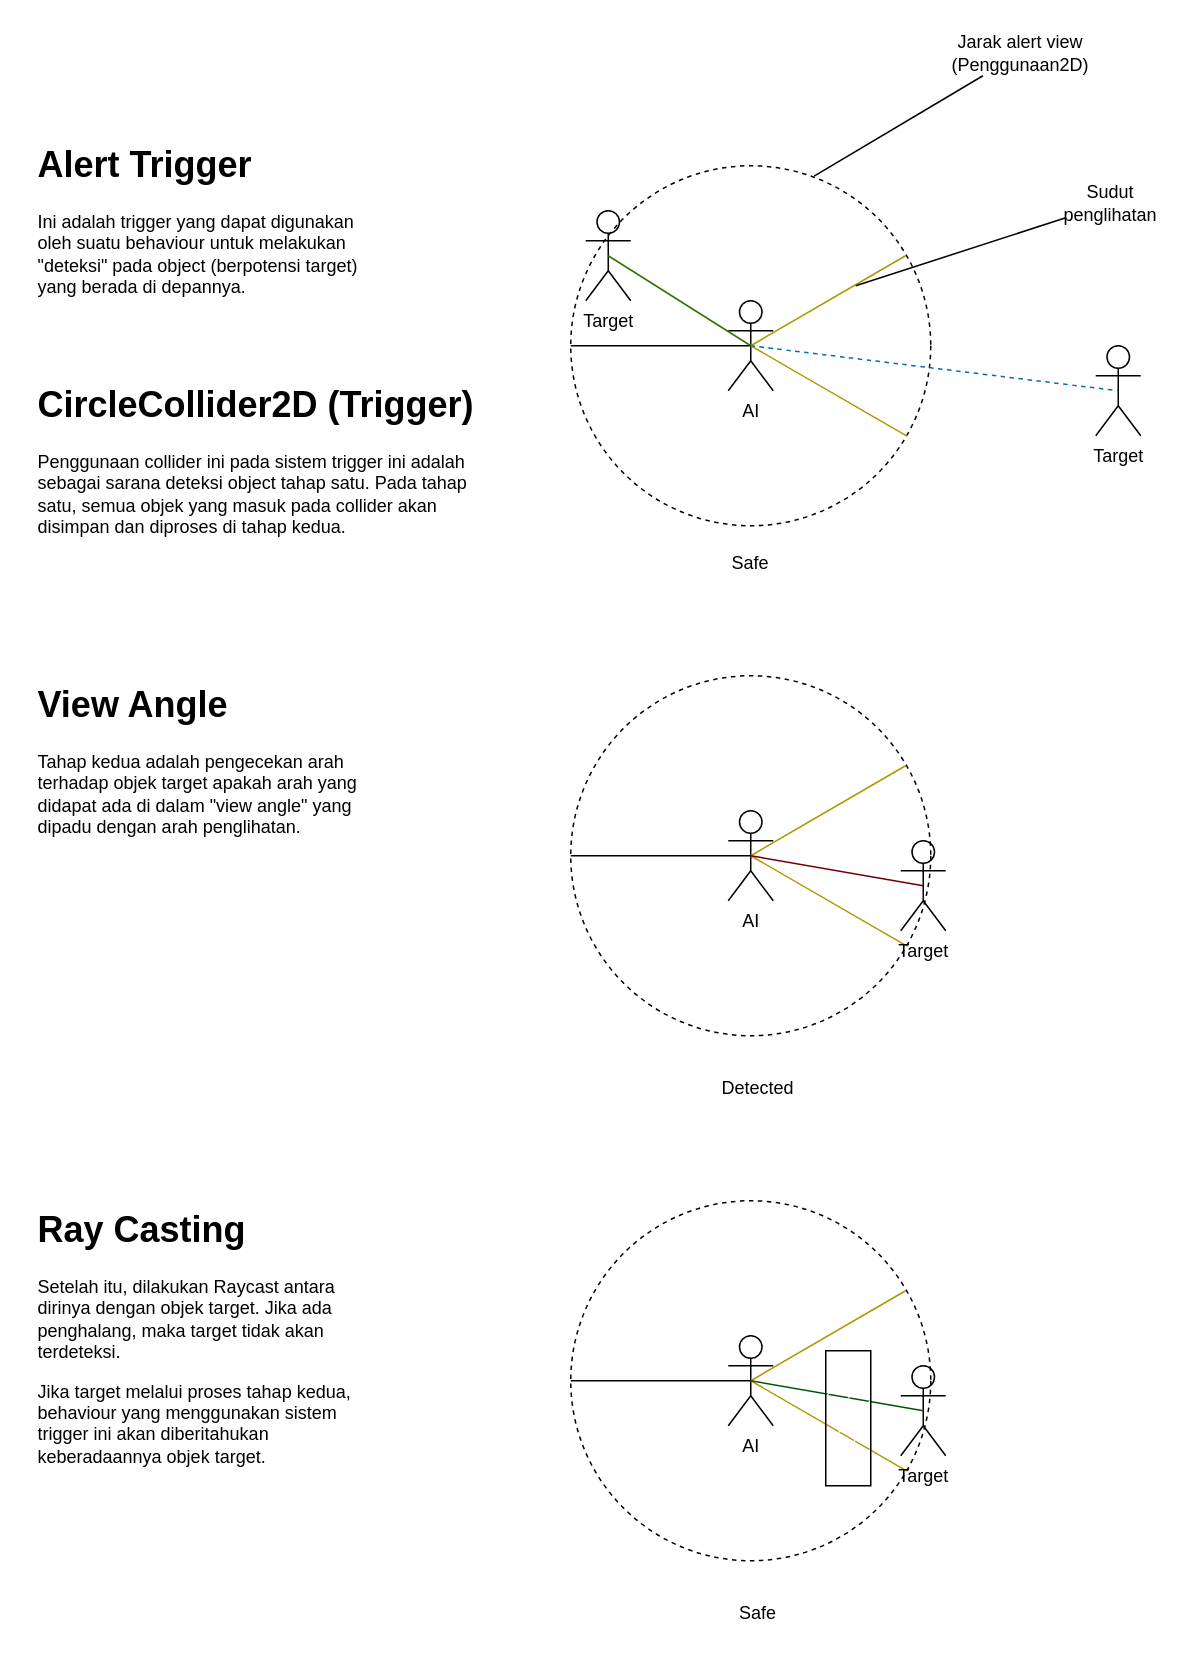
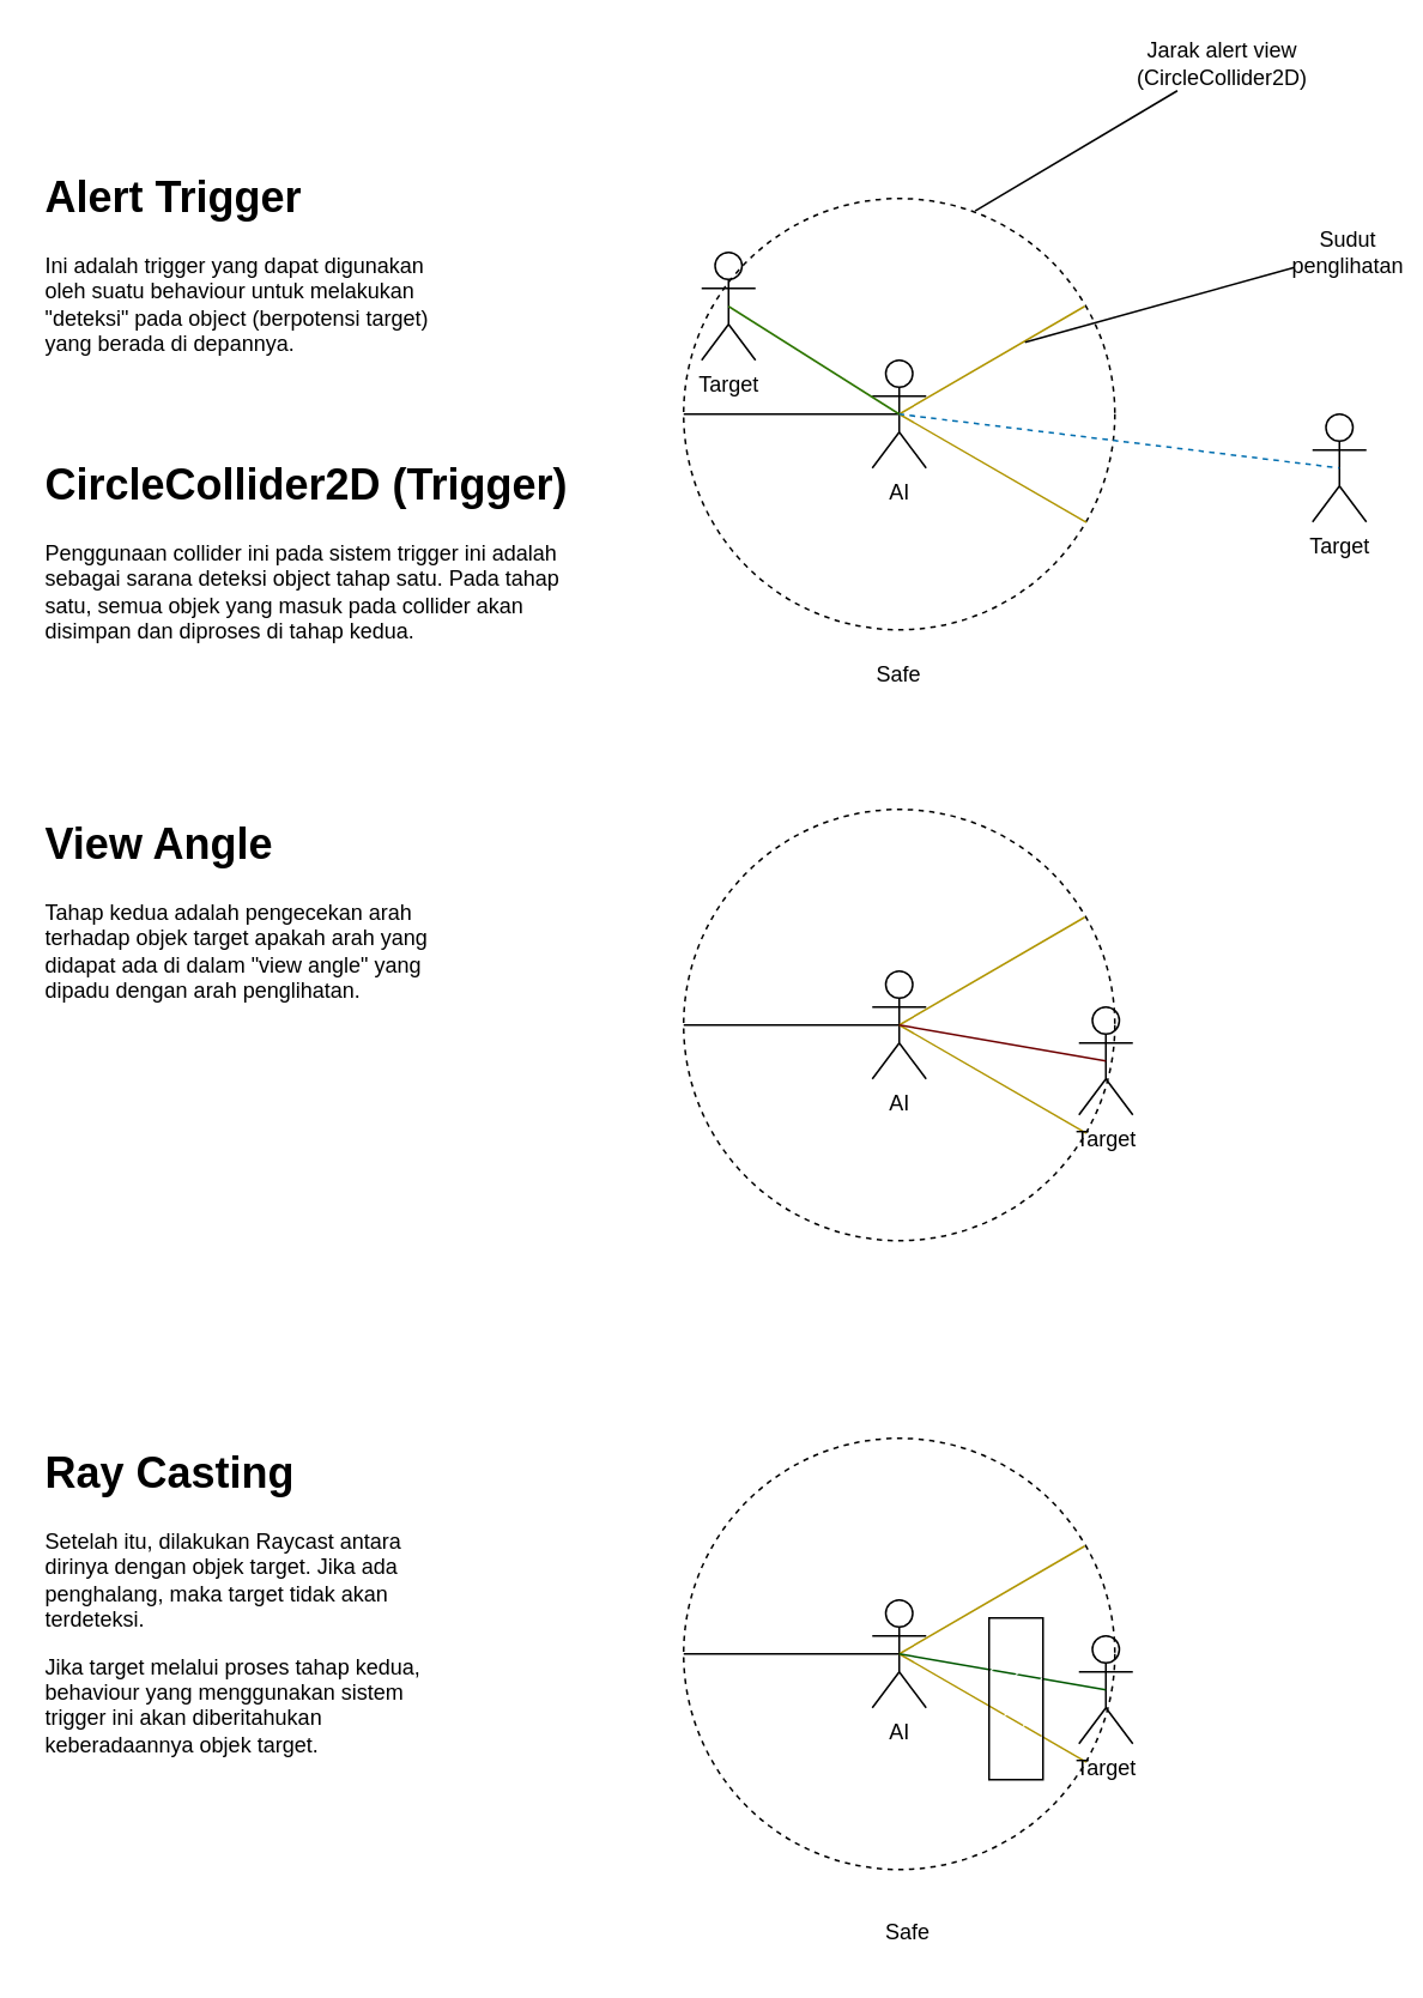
- <mxCell id="10" value="Jarak alert view&lt;br&gt;(Penggunaan2D)" style="text;html=1;strokeColor=none;fillColor=none;align=center;verticalAlign=middle;whiteSpace=wrap;rounded=0;" parent="1" vertex="1"><mxGeometry x="630" y="20" width="100" height="30" as="geometry" /></mxCell>
+ <mxCell id="10" value="Jarak alert view&lt;br&gt;(CircleCollider2D)" style="text;html=1;strokeColor=none;fillColor=none;align=center;verticalAlign=middle;whiteSpace=wrap;rounded=0;" parent="1" vertex="1"><mxGeometry x="630" y="20" width="100" height="30" as="geometry" /></mxCell>
- <mxCell id="7" value="Sudut penglihatan" style="text;html=1;strokeColor=none;fillColor=none;align=center;verticalAlign=middle;whiteSpace=wrap;rounded=0;" parent="1" vertex="1"><mxGeometry x="710" y="120" width="60" height="30" as="geometry" /></mxCell>
+ <mxCell id="7" value="Sudut penglihatan" style="text;html=1;strokeColor=none;fillColor=none;align=center;verticalAlign=middle;whiteSpace=wrap;rounded=0;" parent="1" vertex="1"><mxGeometry x="720" y="125" width="60" height="30" as="geometry" /></mxCell>
- <mxCell id="21" value="Detected" style="text;html=1;strokeColor=none;fillColor=none;align=center;verticalAlign=middle;whiteSpace=wrap;rounded=0;" parent="1" vertex="1"><mxGeometry x="475" y="710" width="60" height="30" as="geometry" /></mxCell>
